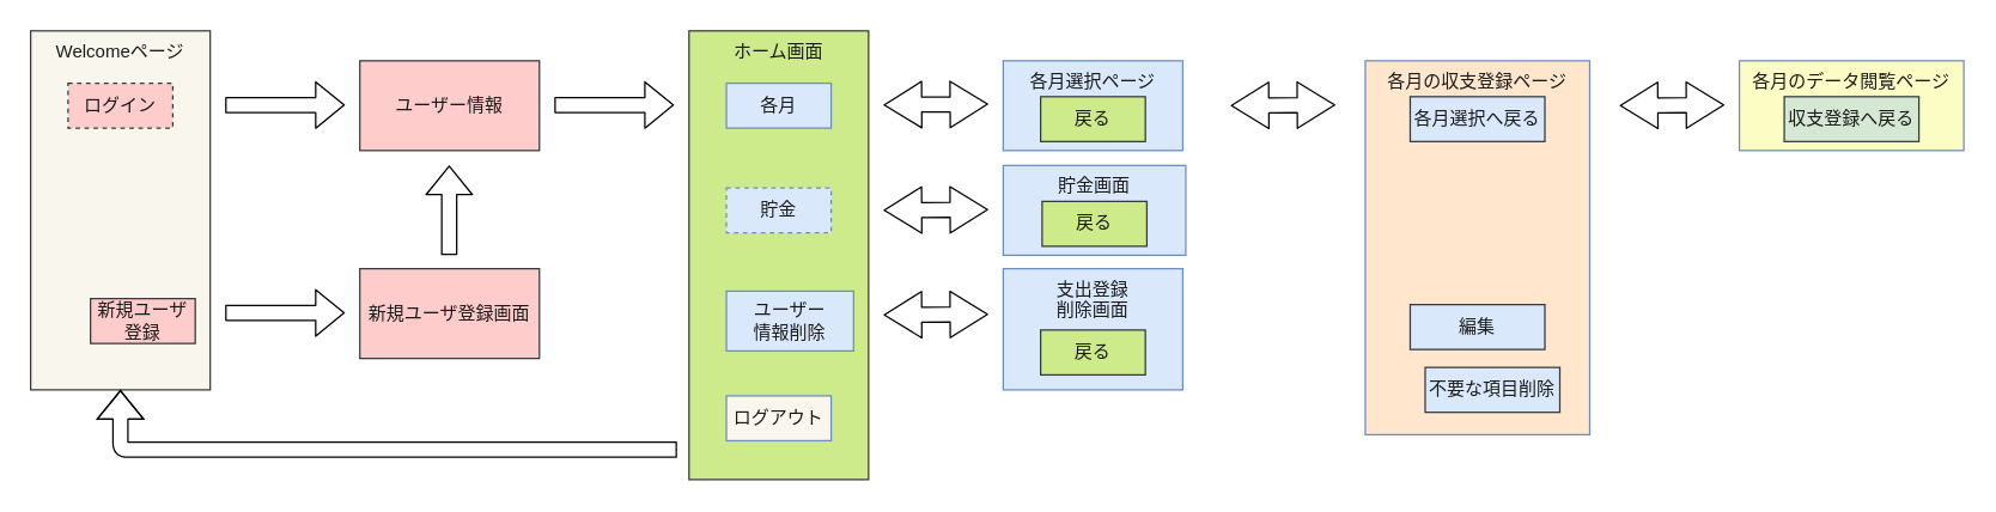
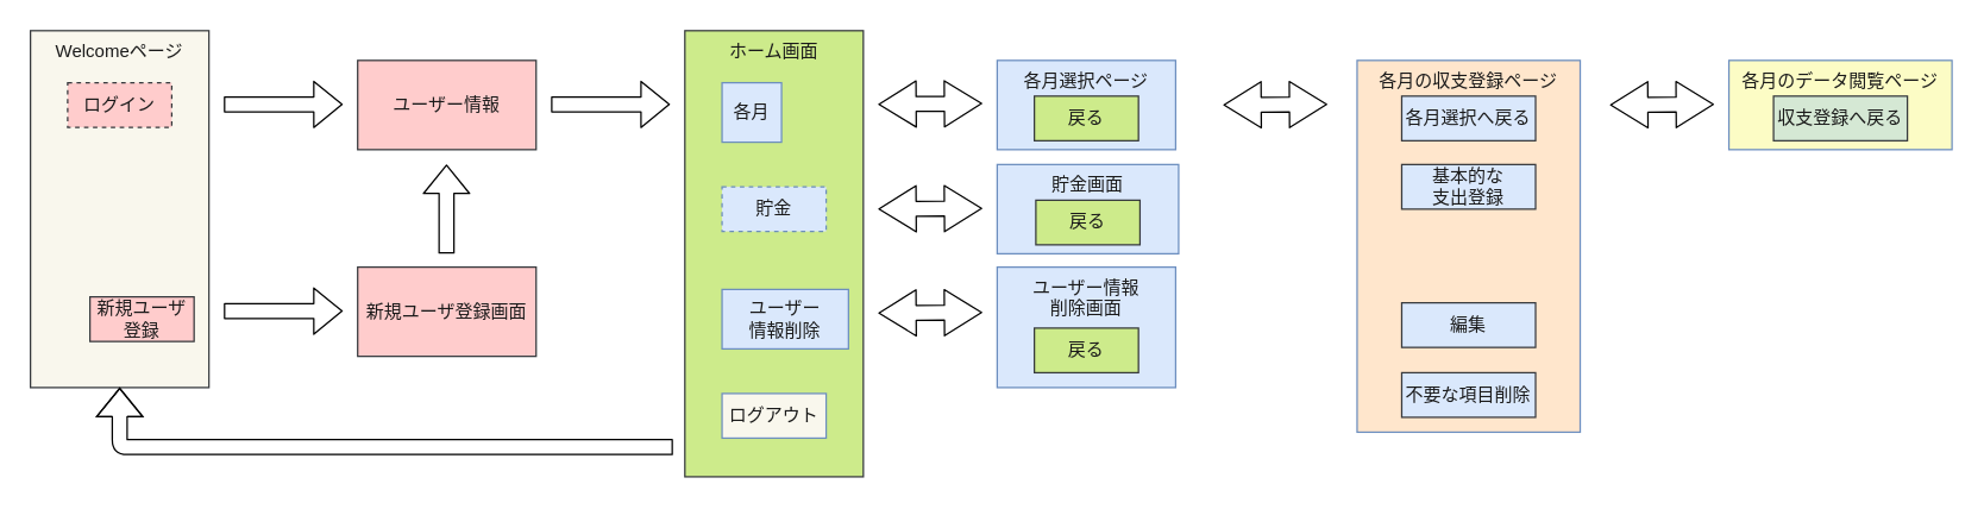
- <mxCell id="11" value="&lt;div style=&quot;text-align: left;&quot;&gt;&lt;font face=&quot;Noto Sans JP, ヒラギノ角ゴ Pro W3, Hiragino Kaku Gothic Pro, メイリオ, Meiryo, YuGothic, 游ゴシック, ＭＳ Ｐゴシック, MS PGothic, arial, sans-serif&quot; color=&quot;#1a1a1a&quot;&gt;各月&lt;/font&gt;&lt;/div&gt;" style="whiteSpace=wrap;html=1;fillColor=#dae8fc;strokeColor=#6c8ebf;" vertex="1" parent="1"><mxGeometry x="485" y="55" width="70" height="30" as="geometry" /></mxCell>
+ <mxCell id="11" value="&lt;div style=&quot;text-align: left;&quot;&gt;&lt;font face=&quot;Noto Sans JP, ヒラギノ角ゴ Pro W3, Hiragino Kaku Gothic Pro, メイリオ, Meiryo, YuGothic, 游ゴシック, ＭＳ Ｐゴシック, MS PGothic, arial, sans-serif&quot; color=&quot;#1a1a1a&quot;&gt;各月&lt;/font&gt;&lt;/div&gt;" style="whiteSpace=wrap;html=1;fillColor=#dae8fc;strokeColor=#6c8ebf;" vertex="1" parent="1"><mxGeometry x="485" y="55" width="40" height="40" as="geometry" /></mxCell>
+ <mxCell id="33" value="&lt;div style=&quot;text-align: left;&quot;&gt;&lt;span style=&quot;background-color: initial;&quot;&gt;&lt;font face=&quot;Noto Sans JP, ヒラギノ角ゴ Pro W3, Hiragino Kaku Gothic Pro, メイリオ, Meiryo, YuGothic, 游ゴシック, ＭＳ Ｐゴシック, MS PGothic, arial, sans-serif&quot; color=&quot;#1a1a1a&quot;&gt;基本的な&lt;/font&gt;&lt;/span&gt;&lt;/div&gt;&lt;div style=&quot;text-align: left;&quot;&gt;&lt;span style=&quot;background-color: initial;&quot;&gt;&lt;font face=&quot;Noto Sans JP, ヒラギノ角ゴ Pro W3, Hiragino Kaku Gothic Pro, メイリオ, Meiryo, YuGothic, 游ゴシック, ＭＳ Ｐゴシック, MS PGothic, arial, sans-serif&quot; color=&quot;#1a1a1a&quot;&gt;支出登録&lt;/font&gt;&lt;/span&gt;&lt;/div&gt;" style="whiteSpace=wrap;html=1;fillColor=#dae8fc;strokeColor=#36393d;" vertex="1" parent="1"><mxGeometry x="942" y="110" width="90" height="30" as="geometry" /></mxCell>
- <mxCell id="22" value="&lt;span style=&quot;font-family: &amp;quot;Noto Sans JP&amp;quot;, &amp;quot;ヒラギノ角ゴ Pro W3&amp;quot;, &amp;quot;Hiragino Kaku Gothic Pro&amp;quot;, メイリオ, Meiryo, YuGothic, 游ゴシック, &amp;quot;ＭＳ Ｐゴシック&amp;quot;, &amp;quot;MS PGothic&amp;quot;, arial, sans-serif; text-align: left;&quot;&gt;&lt;font style=&quot;font-size: 12px;&quot; color=&quot;#1a1a1a&quot;&gt;支出登録&lt;br&gt;削除画面&lt;/font&gt;&lt;/span&gt;" style="whiteSpace=wrap;html=1;fillColor=#dae8fc;strokeColor=#6c8ebf;verticalAlign=top;" vertex="1" parent="1"><mxGeometry x="670" y="179" width="120" height="81" as="geometry" /></mxCell>
+ <mxCell id="22" value="&lt;span style=&quot;font-family: &amp;quot;Noto Sans JP&amp;quot;, &amp;quot;ヒラギノ角ゴ Pro W3&amp;quot;, &amp;quot;Hiragino Kaku Gothic Pro&amp;quot;, メイリオ, Meiryo, YuGothic, 游ゴシック, &amp;quot;ＭＳ Ｐゴシック&amp;quot;, &amp;quot;MS PGothic&amp;quot;, arial, sans-serif; text-align: left;&quot;&gt;&lt;font style=&quot;font-size: 12px;&quot; color=&quot;#1a1a1a&quot;&gt;ユーザー情報&lt;br&gt;削除画面&lt;/font&gt;&lt;/span&gt;" style="whiteSpace=wrap;html=1;fillColor=#dae8fc;strokeColor=#6c8ebf;verticalAlign=top;" vertex="1" parent="1"><mxGeometry x="670" y="179" width="120" height="81" as="geometry" /></mxCell>
- <mxCell id="34" value="&lt;span style=&quot;font-family: &amp;quot;Noto Sans JP&amp;quot;, &amp;quot;ヒラギノ角ゴ Pro W3&amp;quot;, &amp;quot;Hiragino Kaku Gothic Pro&amp;quot;, メイリオ, Meiryo, YuGothic, 游ゴシック, &amp;quot;ＭＳ Ｐゴシック&amp;quot;, &amp;quot;MS PGothic&amp;quot;, arial, sans-serif; text-align: left;&quot;&gt;&lt;font style=&quot;font-size: 12px;&quot; color=&quot;#1a1a1a&quot;&gt;不要な項目削除&lt;/font&gt;&lt;/span&gt;" style="whiteSpace=wrap;html=1;fillColor=#dae8fc;strokeColor=#36393d;" vertex="1" parent="1"><mxGeometry x="952" y="245" width="90" height="30" as="geometry" /></mxCell>
+ <mxCell id="34" value="&lt;span style=&quot;font-family: &amp;quot;Noto Sans JP&amp;quot;, &amp;quot;ヒラギノ角ゴ Pro W3&amp;quot;, &amp;quot;Hiragino Kaku Gothic Pro&amp;quot;, メイリオ, Meiryo, YuGothic, 游ゴシック, &amp;quot;ＭＳ Ｐゴシック&amp;quot;, &amp;quot;MS PGothic&amp;quot;, arial, sans-serif; text-align: left;&quot;&gt;&lt;font style=&quot;font-size: 12px;&quot; color=&quot;#1a1a1a&quot;&gt;不要な項目削除&lt;/font&gt;&lt;/span&gt;" style="whiteSpace=wrap;html=1;fillColor=#dae8fc;strokeColor=#36393d;" vertex="1" parent="1"><mxGeometry x="942" y="250" width="90" height="30" as="geometry" /></mxCell>
